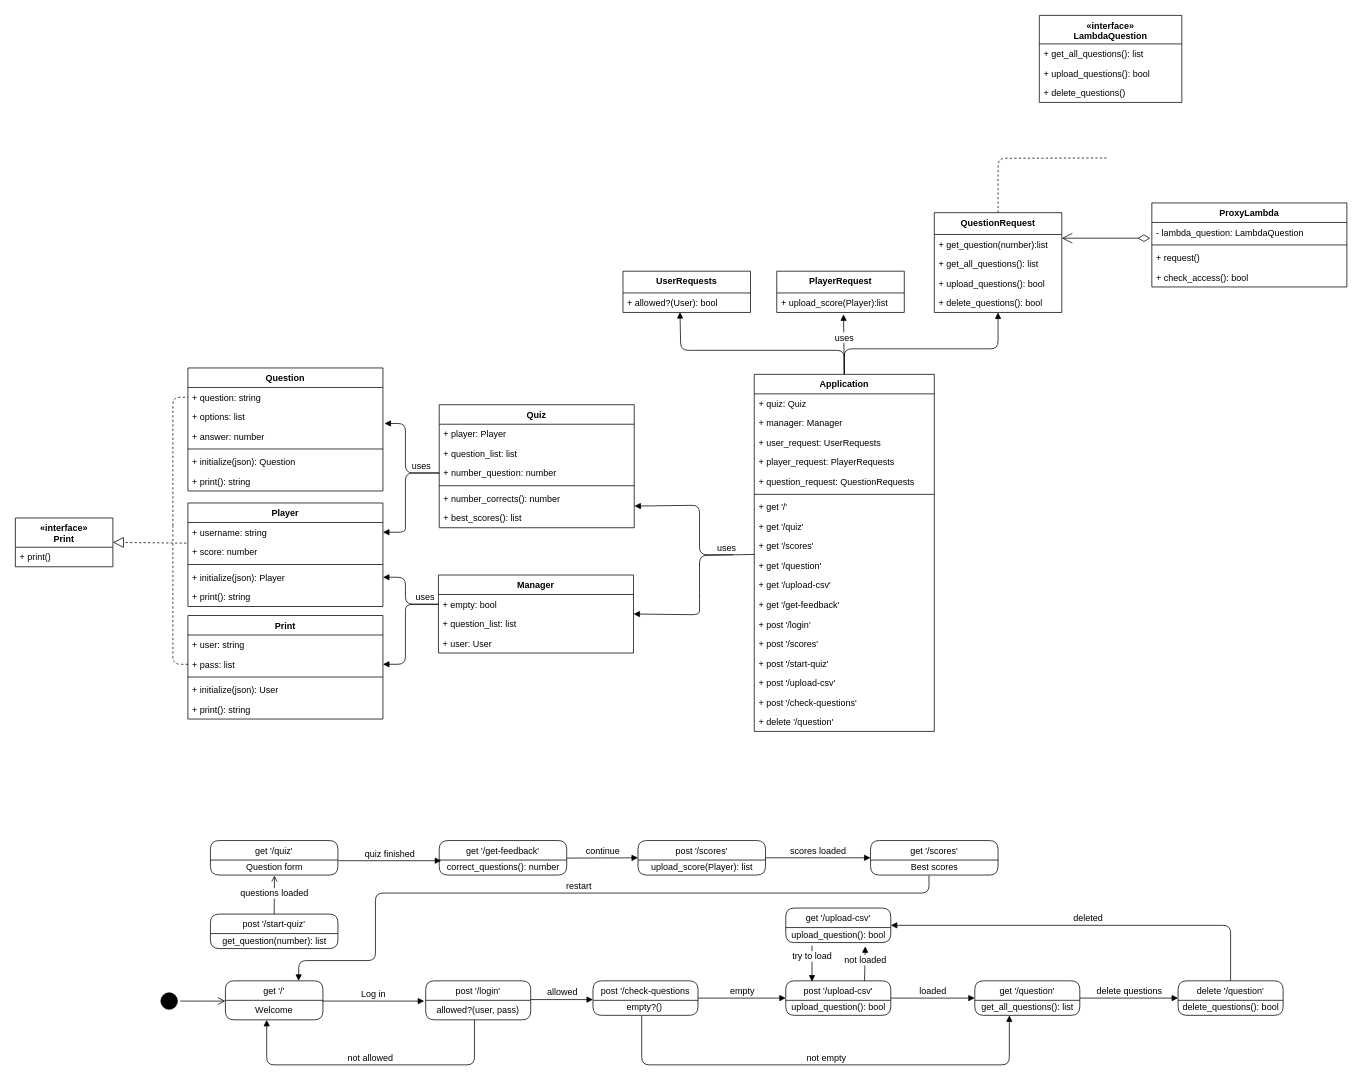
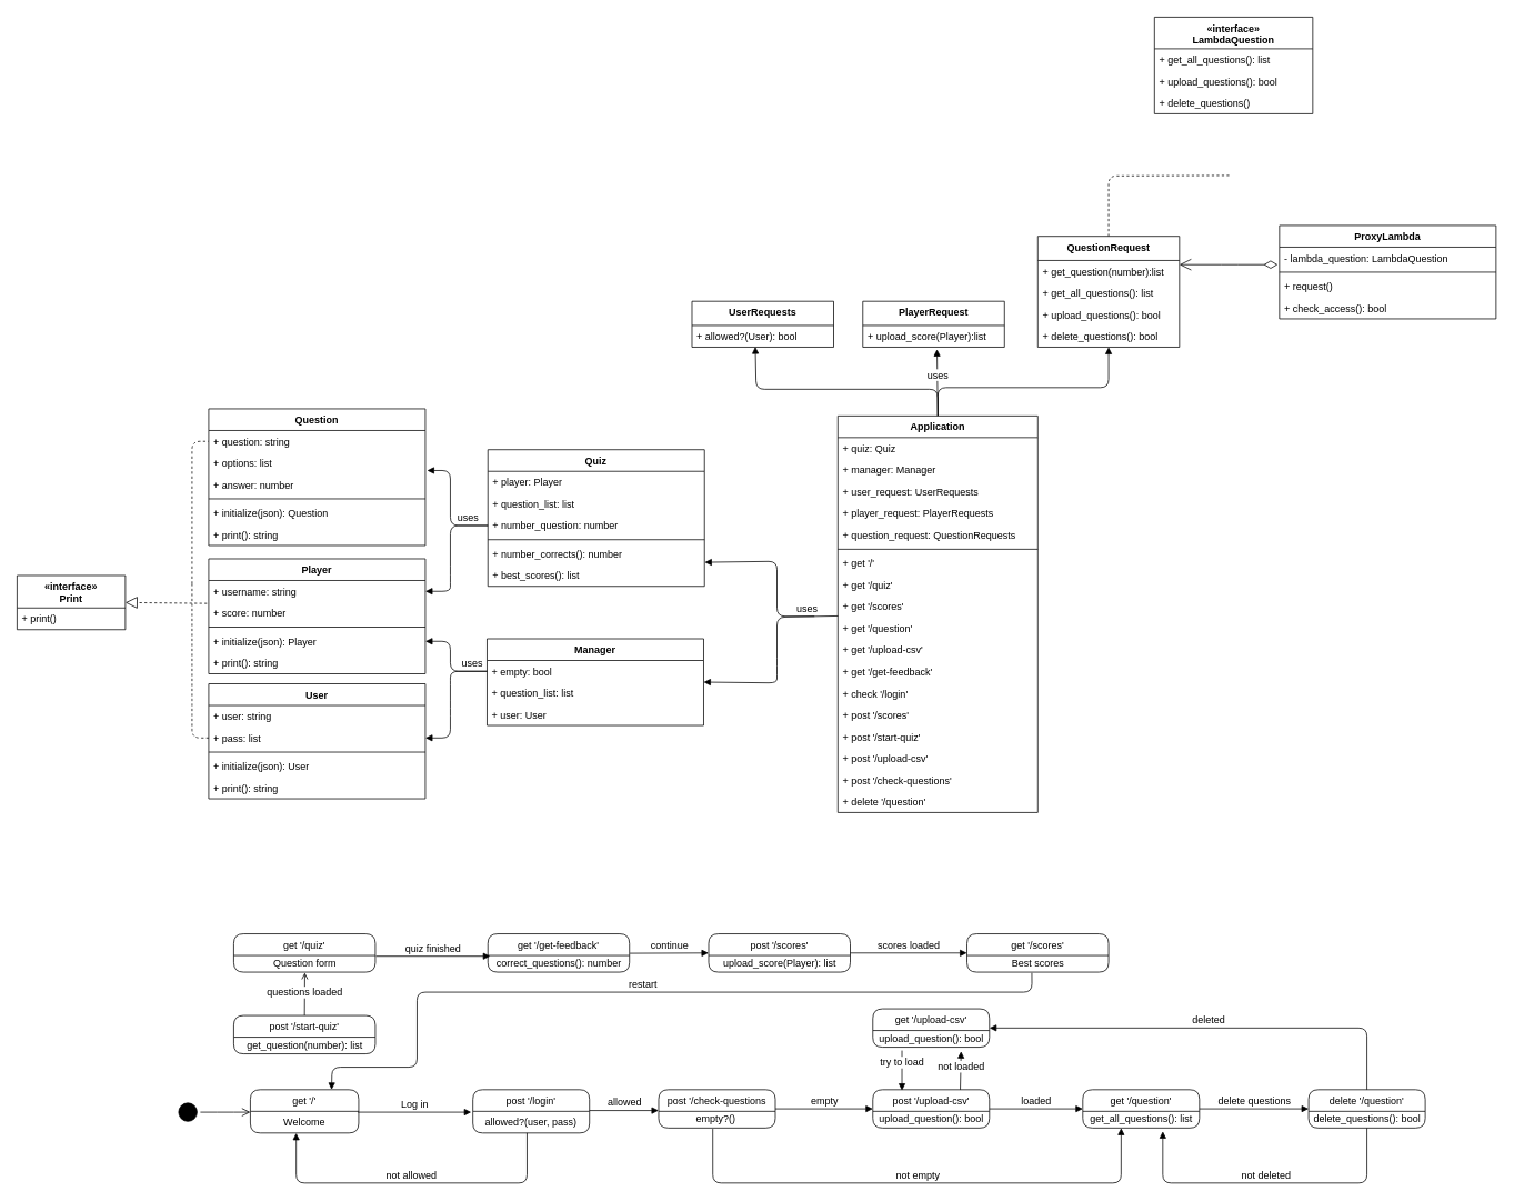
- <mxCell id="101" value="+ post '/login'" style="text;strokeColor=none;fillColor=none;align=left;verticalAlign=top;spacingLeft=4;spacingRight=4;overflow=hidden;rotatable=0;points=[[0,0.5],[1,0.5]];portConstraint=eastwest;" parent="88" vertex="1"><mxGeometry y="320" width="240" height="26" as="geometry" /></mxCell>
+ <mxCell id="101" value="+ check '/login'" style="text;strokeColor=none;fillColor=none;align=left;verticalAlign=top;spacingLeft=4;spacingRight=4;overflow=hidden;rotatable=0;points=[[0,0.5],[1,0.5]];portConstraint=eastwest;" parent="88" vertex="1"><mxGeometry y="320" width="240" height="26" as="geometry" /></mxCell>
- <mxCell id="70" value="Print" style="swimlane;fontStyle=1;align=center;verticalAlign=top;childLayout=stackLayout;horizontal=1;startSize=26;horizontalStack=0;resizeParent=1;resizeParentMax=0;resizeLast=0;collapsible=1;marginBottom=0;fontSize=12;" parent="1" vertex="1"><mxGeometry x="250" y="820" width="260" height="138" as="geometry" /></mxCell>
+ <mxCell id="70" value="User" style="swimlane;fontStyle=1;align=center;verticalAlign=top;childLayout=stackLayout;horizontal=1;startSize=26;horizontalStack=0;resizeParent=1;resizeParentMax=0;resizeLast=0;collapsible=1;marginBottom=0;fontSize=12;" parent="1" vertex="1"><mxGeometry x="250" y="820" width="260" height="138" as="geometry" /></mxCell>
+ <mxCell id="18" value="not deleted" style="html=1;verticalAlign=bottom;endArrow=block;strokeColor=#000000;fontSize=12;exitX=0.5;exitY=1;exitDx=0;exitDy=0;exitPerimeter=0;entryX=0.686;entryY=1.2;entryDx=0;entryDy=0;entryPerimeter=0;" parent="1" source="40" target="38" edge="1"><mxGeometry width="80" relative="1" as="geometry"><mxPoint x="1610" y="1419" as="sourcePoint" /><mxPoint x="1395" y="1369" as="targetPoint" /><Array as="points"><mxPoint x="1640" y="1419" /><mxPoint x="1395" y="1419" /></Array></mxGeometry></mxCell>
